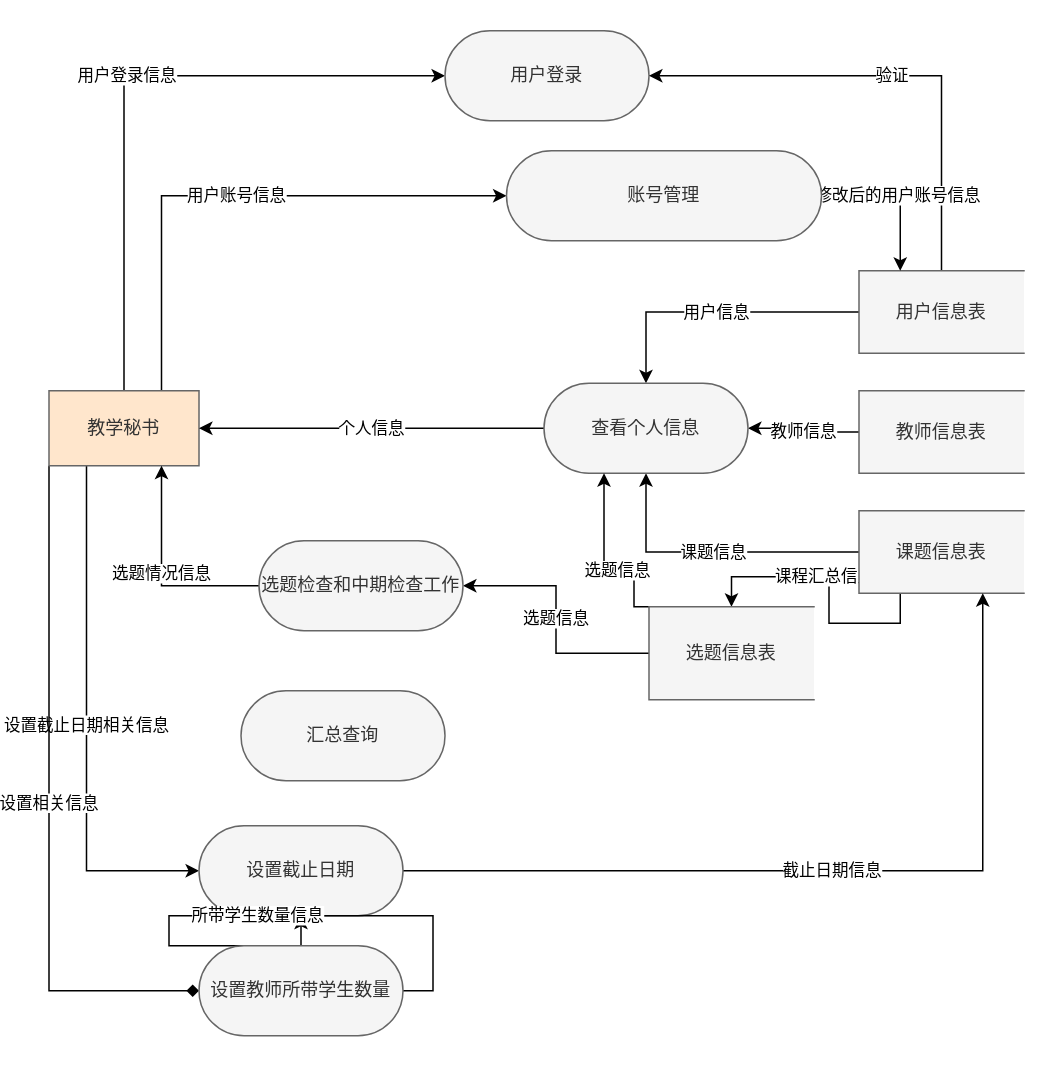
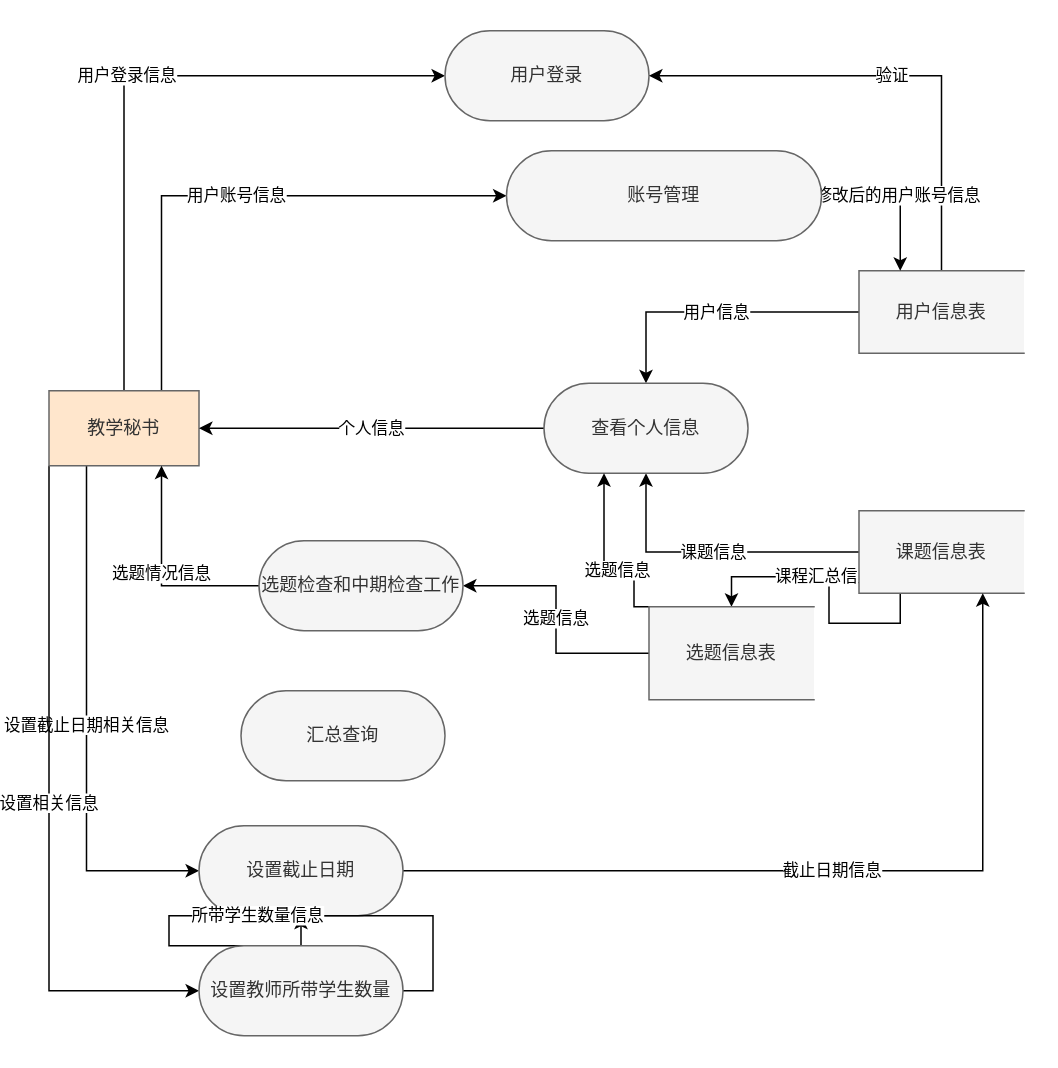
- <mxCell id="11" value="教师信息" style="edgeStyle=orthogonalEdgeStyle;rounded=0;orthogonalLoop=1;jettySize=auto;html=1;exitX=0;exitY=0.5;exitDx=0;exitDy=0;entryX=1;entryY=0.5;entryDx=0;entryDy=0;entryPerimeter=0;" parent="1" source="12" target="17" edge="1"><mxGeometry relative="1" as="geometry" /></mxCell>
- <mxCell id="12" value="教师信息表" style="html=1;dashed=0;whiteSpace=wrap;shape=partialRectangle;right=0;fillColor=#f5f5f5;fontColor=#333333;strokeColor=#666666;" parent="1" vertex="1"><mxGeometry x="560" y="260" width="110" height="55" as="geometry" /></mxCell>
- <mxCell id="5" value="设置相关信息" style="edgeStyle=orthogonalEdgeStyle;rounded=0;orthogonalLoop=1;jettySize=auto;html=1;exitX=0;exitY=1;exitDx=0;exitDy=0;entryX=0;entryY=0.5;entryDx=0;entryDy=0;entryPerimeter=0;endArrow=diamond;" edge="1" parent="1" source="6" target="29"><mxGeometry relative="1" as="geometry" /></mxCell>
+ <mxCell id="5" value="设置相关信息" style="edgeStyle=orthogonalEdgeStyle;rounded=0;orthogonalLoop=1;jettySize=auto;html=1;exitX=0;exitY=1;exitDx=0;exitDy=0;entryX=0;entryY=0.5;entryDx=0;entryDy=0;entryPerimeter=0;" edge="1" parent="1" source="6" target="29"><mxGeometry relative="1" as="geometry" /></mxCell>
